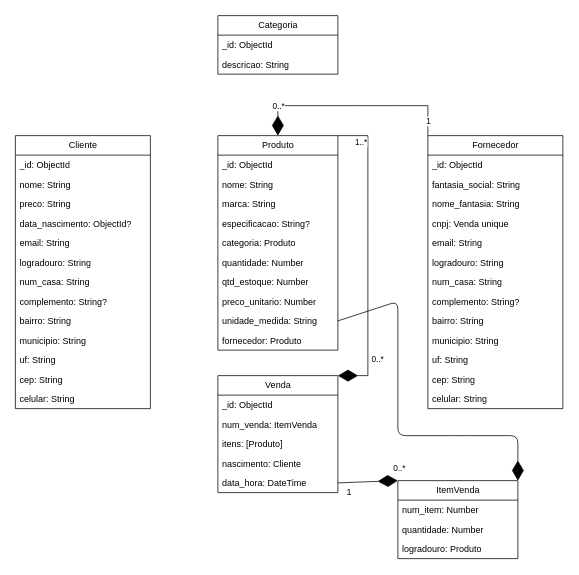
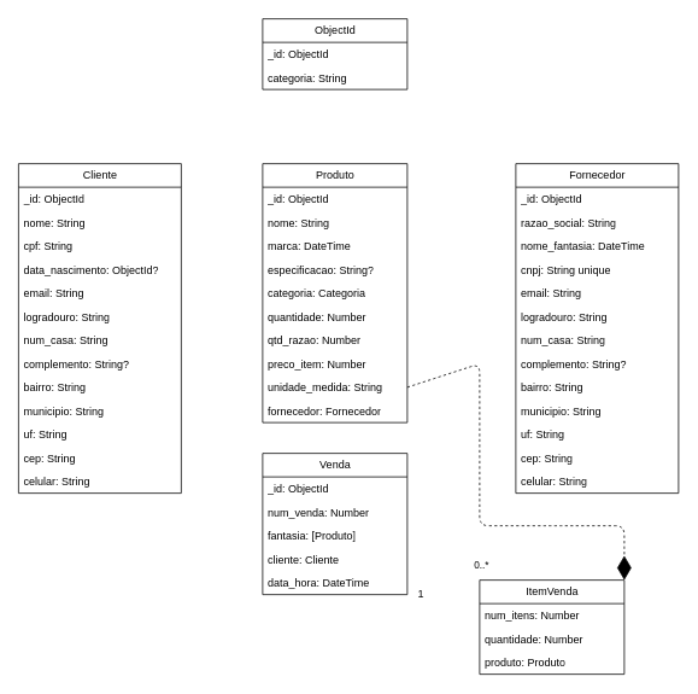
- <mxCell id="33" value="Categoria" style="swimlane;fontStyle=0;childLayout=stackLayout;horizontal=1;startSize=26;fillColor=none;horizontalStack=0;resizeParent=1;resizeParentMax=0;resizeLast=0;collapsible=1;marginBottom=0;html=1;rounded=0;" parent="1" vertex="1"><mxGeometry x="290" width="160" height="78" as="geometry" y="20" /></mxCell>
+ <mxCell id="33" value="ObjectId" style="swimlane;fontStyle=0;childLayout=stackLayout;horizontal=1;startSize=26;fillColor=none;horizontalStack=0;resizeParent=1;resizeParentMax=0;resizeLast=0;collapsible=1;marginBottom=0;html=1;rounded=0;" parent="1" vertex="1"><mxGeometry x="290" width="160" height="78" as="geometry" y="20" /></mxCell>
- <mxCell id="35" value="descricao: String" style="text;strokeColor=none;fillColor=none;align=left;verticalAlign=top;spacingLeft=4;spacingRight=4;overflow=hidden;rotatable=0;points=[[0,0.5],[1,0.5]];portConstraint=eastwest;whiteSpace=wrap;html=1;rounded=0;" parent="33" vertex="1"><mxGeometry y="52" width="160" height="26" as="geometry" /></mxCell>
+ <mxCell id="35" value="categoria: String" style="text;strokeColor=none;fillColor=none;align=left;verticalAlign=top;spacingLeft=4;spacingRight=4;overflow=hidden;rotatable=0;points=[[0,0.5],[1,0.5]];portConstraint=eastwest;whiteSpace=wrap;html=1;rounded=0;" parent="33" vertex="1"><mxGeometry y="52" width="160" height="26" as="geometry" /></mxCell>
- <mxCell id="39" value="" style="endArrow=diamondThin;endFill=1;endSize=24;html=1;exitX=0;exitY=0;exitDx=0;exitDy=0;entryX=0.5;entryY=0;entryDx=0;entryDy=0;rounded=0;" parent="1" source="42" target="16" edge="1"><mxGeometry width="160" relative="1" as="geometry"><mxPoint x="570" y="180" as="sourcePoint" /><mxPoint x="470" y="180" as="targetPoint" /><Array as="points"><mxPoint x="570" y="140" /><mxPoint x="530" y="140" /><mxPoint x="470" y="140" /><mxPoint x="370" y="140" /></Array></mxGeometry></mxCell>
- <mxCell id="40" value="1" style="edgeLabel;html=1;align=center;verticalAlign=middle;resizable=0;points=[];rounded=0;" parent="39" vertex="1" connectable="0"><mxGeometry x="-0.781" relative="1" as="geometry"><mxPoint y="11" as="offset" /></mxGeometry></mxCell>
- <mxCell id="41" value="0..*" style="edgeLabel;html=1;align=center;verticalAlign=middle;resizable=0;points=[];rounded=0;" parent="39" vertex="1" connectable="0"><mxGeometry x="0.555" y="-2" relative="1" as="geometry"><mxPoint x="-22" y="2" as="offset" /></mxGeometry></mxCell>
- <mxCell id="36" value="" style="endArrow=diamondThin;endFill=1;endSize=24;html=1;exitX=1;exitY=0;exitDx=0;exitDy=0;entryX=1;entryY=0;entryDx=0;entryDy=0;rounded=0;" parent="1" source="16" target="27" edge="1"><mxGeometry width="160" relative="1" as="geometry"><mxPoint x="380" y="260" as="sourcePoint" /><mxPoint x="540" y="260" as="targetPoint" /><Array as="points"><mxPoint x="490" y="180" /><mxPoint x="490" y="260" /><mxPoint x="490" y="300" /><mxPoint x="490" y="500" /></Array></mxGeometry></mxCell>
- <mxCell id="37" value="1..*" style="edgeLabel;html=1;align=center;verticalAlign=middle;resizable=0;points=[];rounded=0;" parent="36" vertex="1" connectable="0"><mxGeometry x="-0.756" y="-1" relative="1" as="geometry"><mxPoint x="-9" y="-1" as="offset" /></mxGeometry></mxCell>
- <mxCell id="38" value="0..*" style="edgeLabel;html=1;align=center;verticalAlign=middle;resizable=0;points=[];rounded=0;" parent="36" vertex="1" connectable="0"><mxGeometry x="0.747" y="2" relative="1" as="geometry"><mxPoint x="10" y="-12" as="offset" /></mxGeometry></mxCell>
- <mxCell id="44" value="fantasia_social: String" style="text;strokeColor=none;fillColor=none;align=left;verticalAlign=top;spacingLeft=4;spacingRight=4;overflow=hidden;rotatable=0;points=[[0,0.5],[1,0.5]];portConstraint=eastwest;whiteSpace=wrap;html=1;rounded=0;" parent="42" vertex="1"><mxGeometry y="52" width="180" height="26" as="geometry" /></mxCell>
+ <mxCell id="44" value="razao_social: String" style="text;strokeColor=none;fillColor=none;align=left;verticalAlign=top;spacingLeft=4;spacingRight=4;overflow=hidden;rotatable=0;points=[[0,0.5],[1,0.5]];portConstraint=eastwest;whiteSpace=wrap;html=1;rounded=0;" parent="42" vertex="1"><mxGeometry y="52" width="180" height="26" as="geometry" /></mxCell>
- <mxCell id="5" value="preco: String" style="text;strokeColor=none;fillColor=none;align=left;verticalAlign=top;spacingLeft=4;spacingRight=4;overflow=hidden;rotatable=0;points=[[0,0.5],[1,0.5]];portConstraint=eastwest;whiteSpace=wrap;html=1;rounded=0;" parent="2" vertex="1"><mxGeometry y="78" width="180" height="26" as="geometry" /></mxCell>
+ <mxCell id="5" value="cpf: String" style="text;strokeColor=none;fillColor=none;align=left;verticalAlign=top;spacingLeft=4;spacingRight=4;overflow=hidden;rotatable=0;points=[[0,0.5],[1,0.5]];portConstraint=eastwest;whiteSpace=wrap;html=1;rounded=0;" parent="2" vertex="1"><mxGeometry y="78" width="180" height="26" as="geometry" /></mxCell>
- <mxCell id="19" value="marca: String" style="text;strokeColor=none;fillColor=none;align=left;verticalAlign=top;spacingLeft=4;spacingRight=4;overflow=hidden;rotatable=0;points=[[0,0.5],[1,0.5]];portConstraint=eastwest;whiteSpace=wrap;html=1;rounded=0;" parent="16" vertex="1"><mxGeometry y="78" width="160" height="26" as="geometry" /></mxCell>
+ <mxCell id="19" value="marca: DateTime" style="text;strokeColor=none;fillColor=none;align=left;verticalAlign=top;spacingLeft=4;spacingRight=4;overflow=hidden;rotatable=0;points=[[0,0.5],[1,0.5]];portConstraint=eastwest;whiteSpace=wrap;html=1;rounded=0;" parent="16" vertex="1"><mxGeometry y="78" width="160" height="26" as="geometry" /></mxCell>
- <mxCell id="45" value="nome_fantasia: String" style="text;strokeColor=none;fillColor=none;align=left;verticalAlign=top;spacingLeft=4;spacingRight=4;overflow=hidden;rotatable=0;points=[[0,0.5],[1,0.5]];portConstraint=eastwest;whiteSpace=wrap;html=1;rounded=0;" parent="42" vertex="1"><mxGeometry y="78" width="180" height="26" as="geometry" /></mxCell>
+ <mxCell id="45" value="nome_fantasia: DateTime" style="text;strokeColor=none;fillColor=none;align=left;verticalAlign=top;spacingLeft=4;spacingRight=4;overflow=hidden;rotatable=0;points=[[0,0.5],[1,0.5]];portConstraint=eastwest;whiteSpace=wrap;html=1;rounded=0;" parent="42" vertex="1"><mxGeometry y="78" width="180" height="26" as="geometry" /></mxCell>
- <mxCell id="46" value="cnpj: Venda unique" style="text;strokeColor=none;fillColor=none;align=left;verticalAlign=top;spacingLeft=4;spacingRight=4;overflow=hidden;rotatable=0;points=[[0,0.5],[1,0.5]];portConstraint=eastwest;whiteSpace=wrap;html=1;rounded=0;" parent="42" vertex="1"><mxGeometry y="104" width="180" height="26" as="geometry" /></mxCell>
+ <mxCell id="46" value="cnpj: String unique" style="text;strokeColor=none;fillColor=none;align=left;verticalAlign=top;spacingLeft=4;spacingRight=4;overflow=hidden;rotatable=0;points=[[0,0.5],[1,0.5]];portConstraint=eastwest;whiteSpace=wrap;html=1;rounded=0;" parent="42" vertex="1"><mxGeometry y="104" width="180" height="26" as="geometry" /></mxCell>
- <mxCell id="21" value="categoria: Produto" style="text;strokeColor=none;fillColor=none;align=left;verticalAlign=top;spacingLeft=4;spacingRight=4;overflow=hidden;rotatable=0;points=[[0,0.5],[1,0.5]];portConstraint=eastwest;whiteSpace=wrap;html=1;rounded=0;" parent="16" vertex="1"><mxGeometry y="130" width="160" height="26" as="geometry" /></mxCell>
+ <mxCell id="21" value="categoria: Categoria" style="text;strokeColor=none;fillColor=none;align=left;verticalAlign=top;spacingLeft=4;spacingRight=4;overflow=hidden;rotatable=0;points=[[0,0.5],[1,0.5]];portConstraint=eastwest;whiteSpace=wrap;html=1;rounded=0;" parent="16" vertex="1"><mxGeometry y="130" width="160" height="26" as="geometry" /></mxCell>
- <mxCell id="23" value="qtd_estoque: Number" style="text;strokeColor=none;fillColor=none;align=left;verticalAlign=top;spacingLeft=4;spacingRight=4;overflow=hidden;rotatable=0;points=[[0,0.5],[1,0.5]];portConstraint=eastwest;whiteSpace=wrap;html=1;rounded=0;" parent="16" vertex="1"><mxGeometry y="182" width="160" height="26" as="geometry" /></mxCell>
+ <mxCell id="23" value="qtd_razao: Number" style="text;strokeColor=none;fillColor=none;align=left;verticalAlign=top;spacingLeft=4;spacingRight=4;overflow=hidden;rotatable=0;points=[[0,0.5],[1,0.5]];portConstraint=eastwest;whiteSpace=wrap;html=1;rounded=0;" parent="16" vertex="1"><mxGeometry y="182" width="160" height="26" as="geometry" /></mxCell>
- <mxCell id="24" value="preco_unitario: Number" style="text;strokeColor=none;fillColor=none;align=left;verticalAlign=top;spacingLeft=4;spacingRight=4;overflow=hidden;rotatable=0;points=[[0,0.5],[1,0.5]];portConstraint=eastwest;whiteSpace=wrap;html=1;rounded=0;" parent="16" vertex="1"><mxGeometry y="208" width="160" height="26" as="geometry" /></mxCell>
+ <mxCell id="24" value="preco_item: Number" style="text;strokeColor=none;fillColor=none;align=left;verticalAlign=top;spacingLeft=4;spacingRight=4;overflow=hidden;rotatable=0;points=[[0,0.5],[1,0.5]];portConstraint=eastwest;whiteSpace=wrap;html=1;rounded=0;" parent="16" vertex="1"><mxGeometry y="208" width="160" height="26" as="geometry" /></mxCell>
- <mxCell id="26" value="fornecedor: Produto" style="text;strokeColor=none;fillColor=none;align=left;verticalAlign=top;spacingLeft=4;spacingRight=4;overflow=hidden;rotatable=0;points=[[0,0.5],[1,0.5]];portConstraint=eastwest;whiteSpace=wrap;html=1;rounded=0;" vertex="1" parent="16"><mxGeometry y="260" width="160" height="26" as="geometry" /></mxCell>
+ <mxCell id="26" value="fornecedor: Fornecedor" style="text;strokeColor=none;fillColor=none;align=left;verticalAlign=top;spacingLeft=4;spacingRight=4;overflow=hidden;rotatable=0;points=[[0,0.5],[1,0.5]];portConstraint=eastwest;whiteSpace=wrap;html=1;rounded=0;" vertex="1" parent="16"><mxGeometry y="260" width="160" height="26" as="geometry" /></mxCell>
- <mxCell id="63" value="" style="endArrow=diamondThin;endFill=1;endSize=24;html=1;exitX=1;exitY=0.5;exitDx=0;exitDy=0;entryX=1;entryY=0;entryDx=0;entryDy=0;" parent="1" source="25" target="56" edge="1"><mxGeometry width="160" relative="1" as="geometry"><mxPoint x="300" y="350" as="sourcePoint" /><mxPoint x="460" y="350" as="targetPoint" /><Array as="points"><mxPoint x="530" y="401" /><mxPoint x="530" y="580" /><mxPoint x="610" y="580" /><mxPoint x="690" y="580" /></Array></mxGeometry></mxCell>
+ <mxCell id="63" value="" style="endArrow=diamondThin;endFill=1;endSize=24;html=1;exitX=1;exitY=0.5;exitDx=0;exitDy=0;entryX=1;entryY=0;entryDx=0;entryDy=0;dashed=1;" parent="1" source="25" target="56" edge="1"><mxGeometry width="160" relative="1" as="geometry"><mxPoint x="300" y="350" as="sourcePoint" /><mxPoint x="460" y="350" as="targetPoint" /><Array as="points"><mxPoint x="530" y="401" /><mxPoint x="530" y="580" /><mxPoint x="610" y="580" /><mxPoint x="690" y="580" /></Array></mxGeometry></mxCell>
- <mxCell id="29" value="num_venda: ItemVenda" style="text;strokeColor=none;fillColor=none;align=left;verticalAlign=top;spacingLeft=4;spacingRight=4;overflow=hidden;rotatable=0;points=[[0,0.5],[1,0.5]];portConstraint=eastwest;whiteSpace=wrap;html=1;rounded=0;" parent="27" vertex="1"><mxGeometry y="52" width="160" height="26" as="geometry" /></mxCell>
+ <mxCell id="29" value="num_venda: Number" style="text;strokeColor=none;fillColor=none;align=left;verticalAlign=top;spacingLeft=4;spacingRight=4;overflow=hidden;rotatable=0;points=[[0,0.5],[1,0.5]];portConstraint=eastwest;whiteSpace=wrap;html=1;rounded=0;" parent="27" vertex="1"><mxGeometry y="52" width="160" height="26" as="geometry" /></mxCell>
- <mxCell id="30" value="itens: [Produto]" style="text;strokeColor=none;fillColor=none;align=left;verticalAlign=top;spacingLeft=4;spacingRight=4;overflow=hidden;rotatable=0;points=[[0,0.5],[1,0.5]];portConstraint=eastwest;whiteSpace=wrap;html=1;rounded=0;" parent="27" vertex="1"><mxGeometry y="78" width="160" height="26" as="geometry" /></mxCell>
+ <mxCell id="30" value="fantasia: [Produto]" style="text;strokeColor=none;fillColor=none;align=left;verticalAlign=top;spacingLeft=4;spacingRight=4;overflow=hidden;rotatable=0;points=[[0,0.5],[1,0.5]];portConstraint=eastwest;whiteSpace=wrap;html=1;rounded=0;" parent="27" vertex="1"><mxGeometry y="78" width="160" height="26" as="geometry" /></mxCell>
- <mxCell id="31" value="nascimento: Cliente" style="text;strokeColor=none;fillColor=none;align=left;verticalAlign=top;spacingLeft=4;spacingRight=4;overflow=hidden;rotatable=0;points=[[0,0.5],[1,0.5]];portConstraint=eastwest;whiteSpace=wrap;html=1;rounded=0;" parent="27" vertex="1"><mxGeometry y="104" width="160" height="26" as="geometry" /></mxCell>
+ <mxCell id="31" value="cliente: Cliente" style="text;strokeColor=none;fillColor=none;align=left;verticalAlign=top;spacingLeft=4;spacingRight=4;overflow=hidden;rotatable=0;points=[[0,0.5],[1,0.5]];portConstraint=eastwest;whiteSpace=wrap;html=1;rounded=0;" parent="27" vertex="1"><mxGeometry y="104" width="160" height="26" as="geometry" /></mxCell>
- <mxCell id="60" value="" style="endArrow=diamondThin;endFill=1;endSize=24;html=1;exitX=1;exitY=0.5;exitDx=0;exitDy=0;entryX=0;entryY=0;entryDx=0;entryDy=0;" parent="1" source="32" target="56" edge="1"><mxGeometry width="160" relative="1" as="geometry"><mxPoint x="300" y="550" as="sourcePoint" /><mxPoint x="460" y="550" as="targetPoint" /></mxGeometry></mxCell>
- <mxCell id="57" value="num_item: Number" style="text;strokeColor=none;fillColor=none;align=left;verticalAlign=top;spacingLeft=4;spacingRight=4;overflow=hidden;rotatable=0;points=[[0,0.5],[1,0.5]];portConstraint=eastwest;whiteSpace=wrap;html=1;rounded=0;" parent="56" vertex="1"><mxGeometry y="26" width="160" height="26" as="geometry" /></mxCell>
+ <mxCell id="57" value="num_itens: Number" style="text;strokeColor=none;fillColor=none;align=left;verticalAlign=top;spacingLeft=4;spacingRight=4;overflow=hidden;rotatable=0;points=[[0,0.5],[1,0.5]];portConstraint=eastwest;whiteSpace=wrap;html=1;rounded=0;" parent="56" vertex="1"><mxGeometry y="26" width="160" height="26" as="geometry" /></mxCell>
- <mxCell id="59" value="logradouro: Produto" style="text;strokeColor=none;fillColor=none;align=left;verticalAlign=top;spacingLeft=4;spacingRight=4;overflow=hidden;rotatable=0;points=[[0,0.5],[1,0.5]];portConstraint=eastwest;whiteSpace=wrap;html=1;rounded=0;" parent="56" vertex="1"><mxGeometry y="78" width="160" height="26" as="geometry" /></mxCell>
+ <mxCell id="59" value="produto: Produto" style="text;strokeColor=none;fillColor=none;align=left;verticalAlign=top;spacingLeft=4;spacingRight=4;overflow=hidden;rotatable=0;points=[[0,0.5],[1,0.5]];portConstraint=eastwest;whiteSpace=wrap;html=1;rounded=0;" parent="56" vertex="1"><mxGeometry y="78" width="160" height="26" as="geometry" /></mxCell>
